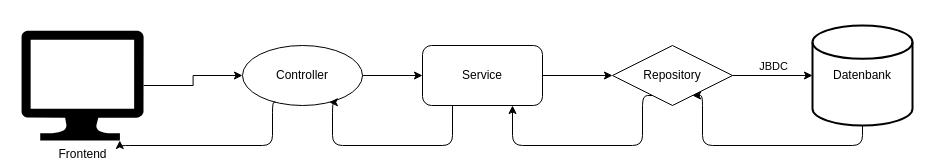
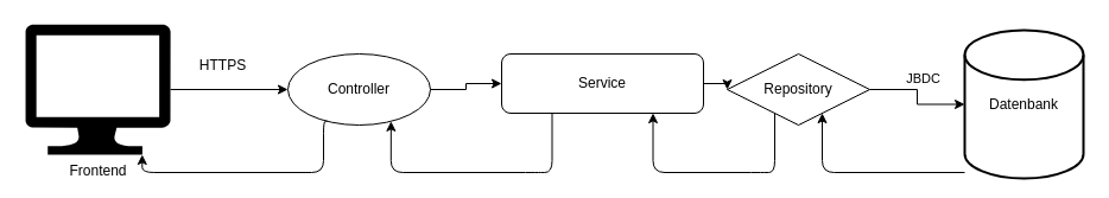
+ <mxCell id="16" value="HTTPS" style="text;html=1;align=center;verticalAlign=middle;resizable=0;points=[];autosize=1;" vertex="1" parent="1"><mxGeometry x="162" y="45" width="50" height="20" as="geometry" /></mxCell>
- <mxCell id="11" value="Service" style="rounded=1;whiteSpace=wrap;html=1;fillColor=none;" parent="1" vertex="1"><mxGeometry x="422" y="45" width="120" height="60" as="geometry" /></mxCell>
+ <mxCell id="11" value="Service" style="rounded=1;whiteSpace=wrap;html=1;fillColor=none;" parent="1" vertex="1"><mxGeometry x="422" y="45" width="170" height="50" as="geometry" /></mxCell>
- <mxCell id="5" value="Datenbank" style="strokeWidth=2;html=1;shape=mxgraph.flowchart.database;whiteSpace=wrap;fillColor=none;" parent="1" vertex="1"><mxGeometry x="812" y="25" width="100" height="100" as="geometry" /></mxCell>
+ <mxCell id="5" value="Datenbank" style="strokeWidth=2;html=1;shape=mxgraph.flowchart.database;whiteSpace=wrap;fillColor=none;" parent="1" vertex="1"><mxGeometry x="812" y="25" width="100" height="125" as="geometry" /></mxCell>
- <mxCell id="3" value="Frontend" style="aspect=fixed;pointerEvents=1;shadow=0;dashed=0;html=1;strokeColor=none;labelPosition=center;verticalLabelPosition=bottom;verticalAlign=top;align=center;shape=mxgraph.azure.computer;fillColor=#000000;" parent="1" vertex="1"><mxGeometry x="20.89" y="30" width="122.22" height="110" as="geometry" /></mxCell>
+ <mxCell id="3" value="Frontend" style="aspect=fixed;pointerEvents=1;shadow=0;dashed=0;html=1;strokeColor=none;labelPosition=center;verticalLabelPosition=bottom;verticalAlign=top;align=center;shape=mxgraph.azure.computer;fillColor=#000000;" parent="1" vertex="1"><mxGeometry x="20.89" y="20" width="122.22" height="110" as="geometry" /></mxCell>
